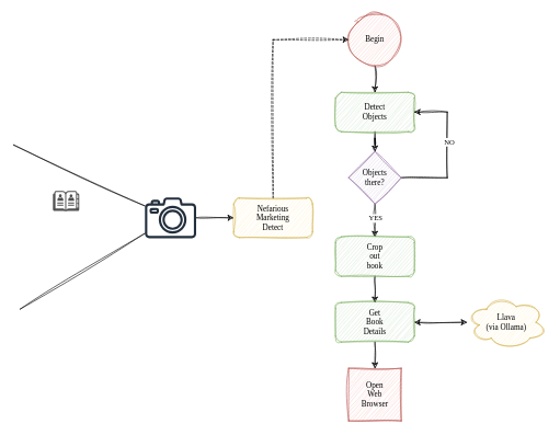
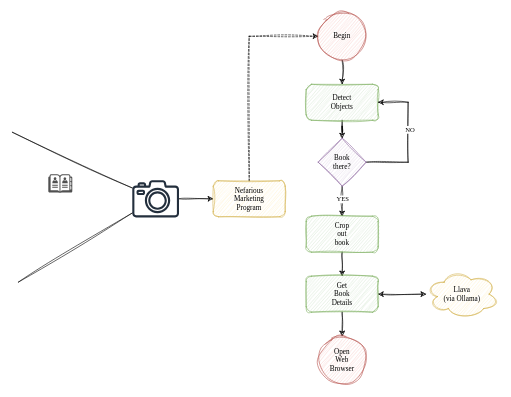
- <mxCell id="17" value="Objects&lt;div&gt;there?&lt;/div&gt;" style="rhombus;whiteSpace=wrap;html=1;sketch=1;hachureGap=4;jiggle=2;curveFitting=1;fontFamily=Architects Daughter;fontSource=https%3A%2F%2Ffonts.googleapis.com%2Fcss%3Ffamily%3DArchitects%2BDaughter;fillColor=#e1d5e7;strokeColor=#9673a6;" vertex="1" parent="1"><mxGeometry x="530" y="230" width="80" height="80" as="geometry" /></mxCell>
+ <mxCell id="17" value="Book&lt;div&gt;there?&lt;/div&gt;" style="rhombus;whiteSpace=wrap;html=1;sketch=1;hachureGap=4;jiggle=2;curveFitting=1;fontFamily=Architects Daughter;fontSource=https%3A%2F%2Ffonts.googleapis.com%2Fcss%3Ffamily%3DArchitects%2BDaughter;fillColor=#e1d5e7;strokeColor=#9673a6;" vertex="1" parent="1"><mxGeometry x="530" y="230" width="80" height="80" as="geometry" /></mxCell>
- <mxCell id="8" value="Nefarious&lt;div&gt;Marketing&lt;div&gt;Detect&lt;/div&gt;&lt;/div&gt;" style="rounded=1;whiteSpace=wrap;html=1;sketch=1;hachureGap=4;jiggle=2;curveFitting=1;fontFamily=Architects Daughter;fontSource=https%3A%2F%2Ffonts.googleapis.com%2Fcss%3Ffamily%3DArchitects%2BDaughter;fillColor=#fff2cc;strokeColor=#d6b656;" vertex="1" parent="1"><mxGeometry x="355" y="301" width="120" height="60" as="geometry" /></mxCell>
+ <mxCell id="8" value="Nefarious&lt;div&gt;Marketing&lt;div&gt;Program&lt;/div&gt;&lt;/div&gt;" style="rounded=1;whiteSpace=wrap;html=1;sketch=1;hachureGap=4;jiggle=2;curveFitting=1;fontFamily=Architects Daughter;fontSource=https%3A%2F%2Ffonts.googleapis.com%2Fcss%3Ffamily%3DArchitects%2BDaughter;fillColor=#fff2cc;strokeColor=#d6b656;" vertex="1" parent="1"><mxGeometry x="355" y="301" width="120" height="60" as="geometry" /></mxCell>
- <mxCell id="24" value="Open&lt;div&gt;Web&lt;/div&gt;&lt;div&gt;Browser&lt;/div&gt;" style="whiteSpace=wrap;html=1;aspect=fixed;sketch=1;hachureGap=4;jiggle=2;curveFitting=1;fontFamily=Architects Daughter;fontSource=https%3A%2F%2Ffonts.googleapis.com%2Fcss%3Ffamily%3DArchitects%2BDaughter;fillColor=#f8cecc;strokeColor=#b85450;rounded=0;" vertex="1" parent="1"><mxGeometry x="530" y="560" width="80" height="80" as="geometry" /></mxCell>
+ <mxCell id="24" value="Open&lt;div&gt;Web&lt;/div&gt;&lt;div&gt;Browser&lt;/div&gt;" style="ellipse;whiteSpace=wrap;html=1;aspect=fixed;sketch=1;hachureGap=4;jiggle=2;curveFitting=1;fontFamily=Architects Daughter;fontSource=https%3A%2F%2Ffonts.googleapis.com%2Fcss%3Ffamily%3DArchitects%2BDaughter;fillColor=#f8cecc;strokeColor=#b85450;" vertex="1" parent="1"><mxGeometry x="530" y="560" width="80" height="80" as="geometry" /></mxCell>
